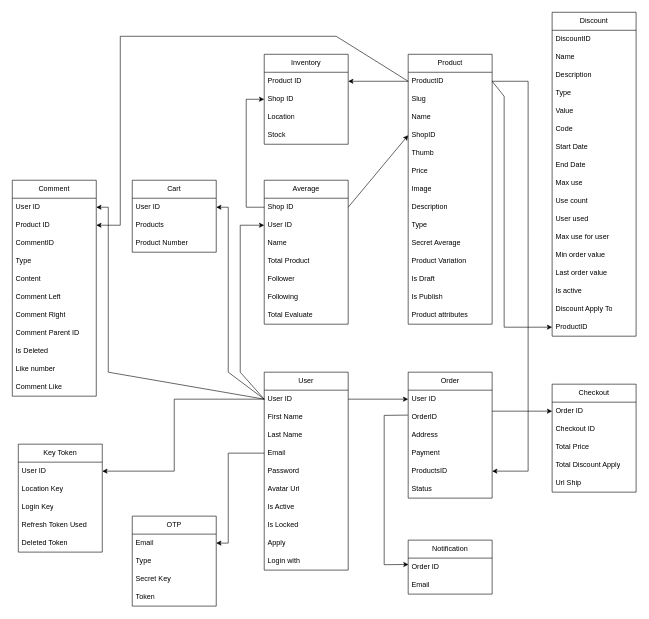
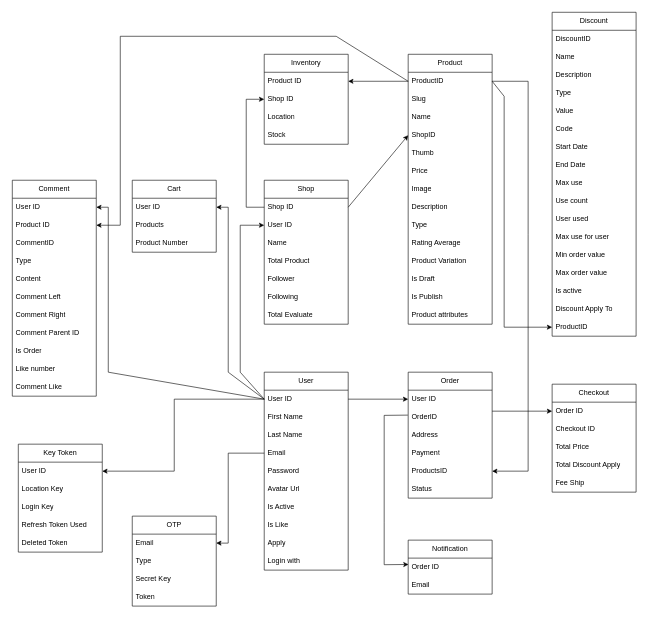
- <mxCell id="57" value="Average" style="swimlane;fontStyle=0;childLayout=stackLayout;horizontal=1;startSize=30;horizontalStack=0;resizeParent=1;resizeParentMax=0;resizeLast=0;collapsible=1;marginBottom=0;whiteSpace=wrap;html=1;" parent="1" vertex="1"><mxGeometry x="440" y="300" width="140" height="240" as="geometry" /></mxCell>
+ <mxCell id="57" value="Shop" style="swimlane;fontStyle=0;childLayout=stackLayout;horizontal=1;startSize=30;horizontalStack=0;resizeParent=1;resizeParentMax=0;resizeLast=0;collapsible=1;marginBottom=0;whiteSpace=wrap;html=1;" parent="1" vertex="1"><mxGeometry x="440" y="300" width="140" height="240" as="geometry" /></mxCell>
- <mxCell id="34" value="Secret Average" style="text;strokeColor=none;fillColor=none;align=left;verticalAlign=middle;spacingLeft=4;spacingRight=4;overflow=hidden;points=[[0,0.5],[1,0.5]];portConstraint=eastwest;rotatable=0;whiteSpace=wrap;html=1;" parent="24" vertex="1"><mxGeometry y="300" width="140" height="30" as="geometry" /></mxCell>
+ <mxCell id="34" value="Rating Average" style="text;strokeColor=none;fillColor=none;align=left;verticalAlign=middle;spacingLeft=4;spacingRight=4;overflow=hidden;points=[[0,0.5],[1,0.5]];portConstraint=eastwest;rotatable=0;whiteSpace=wrap;html=1;" parent="24" vertex="1"><mxGeometry y="300" width="140" height="30" as="geometry" /></mxCell>
- <mxCell id="53" value="Last order value" style="text;strokeColor=none;fillColor=none;align=left;verticalAlign=middle;spacingLeft=4;spacingRight=4;overflow=hidden;points=[[0,0.5],[1,0.5]];portConstraint=eastwest;rotatable=0;whiteSpace=wrap;html=1;" parent="39" vertex="1"><mxGeometry y="420" width="140" height="30" as="geometry" /></mxCell>
+ <mxCell id="53" value="Max order value" style="text;strokeColor=none;fillColor=none;align=left;verticalAlign=middle;spacingLeft=4;spacingRight=4;overflow=hidden;points=[[0,0.5],[1,0.5]];portConstraint=eastwest;rotatable=0;whiteSpace=wrap;html=1;" parent="39" vertex="1"><mxGeometry y="420" width="140" height="30" as="geometry" /></mxCell>
- <mxCell id="96" value="Is Deleted" style="text;strokeColor=none;fillColor=none;align=left;verticalAlign=middle;spacingLeft=4;spacingRight=4;overflow=hidden;points=[[0,0.5],[1,0.5]];portConstraint=eastwest;rotatable=0;whiteSpace=wrap;html=1;" parent="87" vertex="1"><mxGeometry y="270" width="140" height="30" as="geometry" /></mxCell>
+ <mxCell id="96" value="Is Order" style="text;strokeColor=none;fillColor=none;align=left;verticalAlign=middle;spacingLeft=4;spacingRight=4;overflow=hidden;points=[[0,0.5],[1,0.5]];portConstraint=eastwest;rotatable=0;whiteSpace=wrap;html=1;" parent="87" vertex="1"><mxGeometry y="270" width="140" height="30" as="geometry" /></mxCell>
- <mxCell id="77" value="Url Ship" style="text;strokeColor=none;fillColor=none;align=left;verticalAlign=middle;spacingLeft=4;spacingRight=4;overflow=hidden;points=[[0,0.5],[1,0.5]];portConstraint=eastwest;rotatable=0;whiteSpace=wrap;html=1;" parent="72" vertex="1"><mxGeometry y="150" width="140" height="30" as="geometry" /></mxCell>
+ <mxCell id="77" value="Fee Ship" style="text;strokeColor=none;fillColor=none;align=left;verticalAlign=middle;spacingLeft=4;spacingRight=4;overflow=hidden;points=[[0,0.5],[1,0.5]];portConstraint=eastwest;rotatable=0;whiteSpace=wrap;html=1;" parent="72" vertex="1"><mxGeometry y="150" width="140" height="30" as="geometry" /></mxCell>
- <mxCell id="10" value="Is Locked" style="text;strokeColor=none;fillColor=none;align=left;verticalAlign=middle;spacingLeft=4;spacingRight=4;overflow=hidden;points=[[0,0.5],[1,0.5]];portConstraint=eastwest;rotatable=0;whiteSpace=wrap;html=1;" parent="2" vertex="1"><mxGeometry y="240" width="140" height="30" as="geometry" /></mxCell>
+ <mxCell id="10" value="Is Like" style="text;strokeColor=none;fillColor=none;align=left;verticalAlign=middle;spacingLeft=4;spacingRight=4;overflow=hidden;points=[[0,0.5],[1,0.5]];portConstraint=eastwest;rotatable=0;whiteSpace=wrap;html=1;" parent="2" vertex="1"><mxGeometry y="240" width="140" height="30" as="geometry" /></mxCell>
